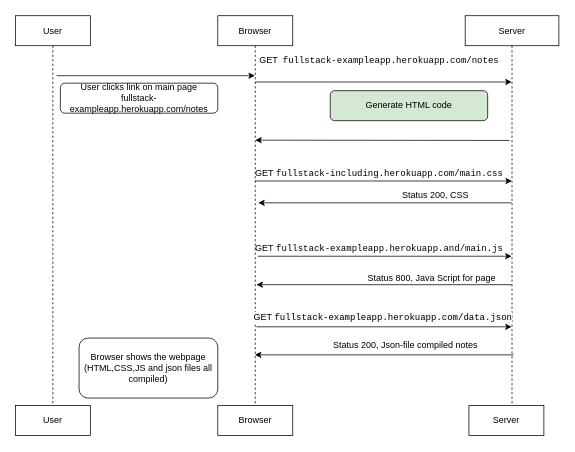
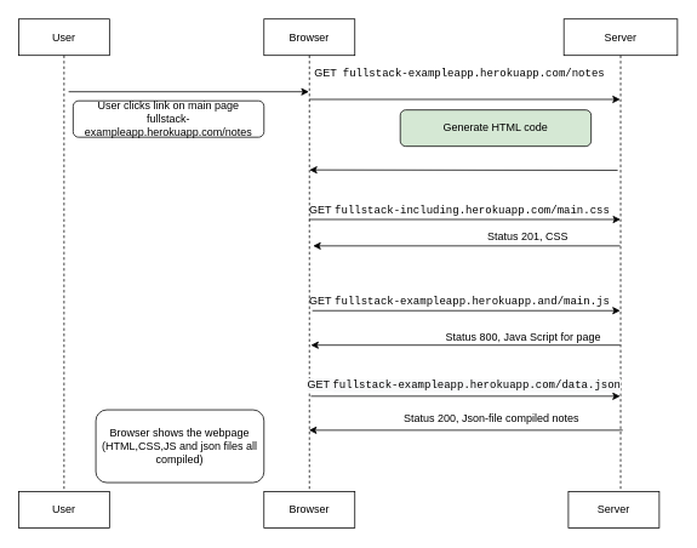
- <mxCell id="17" value="Status 200, CSS" style="text;html=1;align=center;verticalAlign=middle;resizable=0;points=[];autosize=1;strokeColor=none;fillColor=none;fontColor=#000000;" parent="1" vertex="1"><mxGeometry x="530" y="250" width="100" height="20" as="geometry" /></mxCell>
+ <mxCell id="17" value="Status 201, CSS" style="text;html=1;align=center;verticalAlign=middle;resizable=0;points=[];autosize=1;strokeColor=none;fillColor=none;fontColor=#000000;" parent="1" vertex="1"><mxGeometry x="530" y="250" width="100" height="20" as="geometry" /></mxCell>
